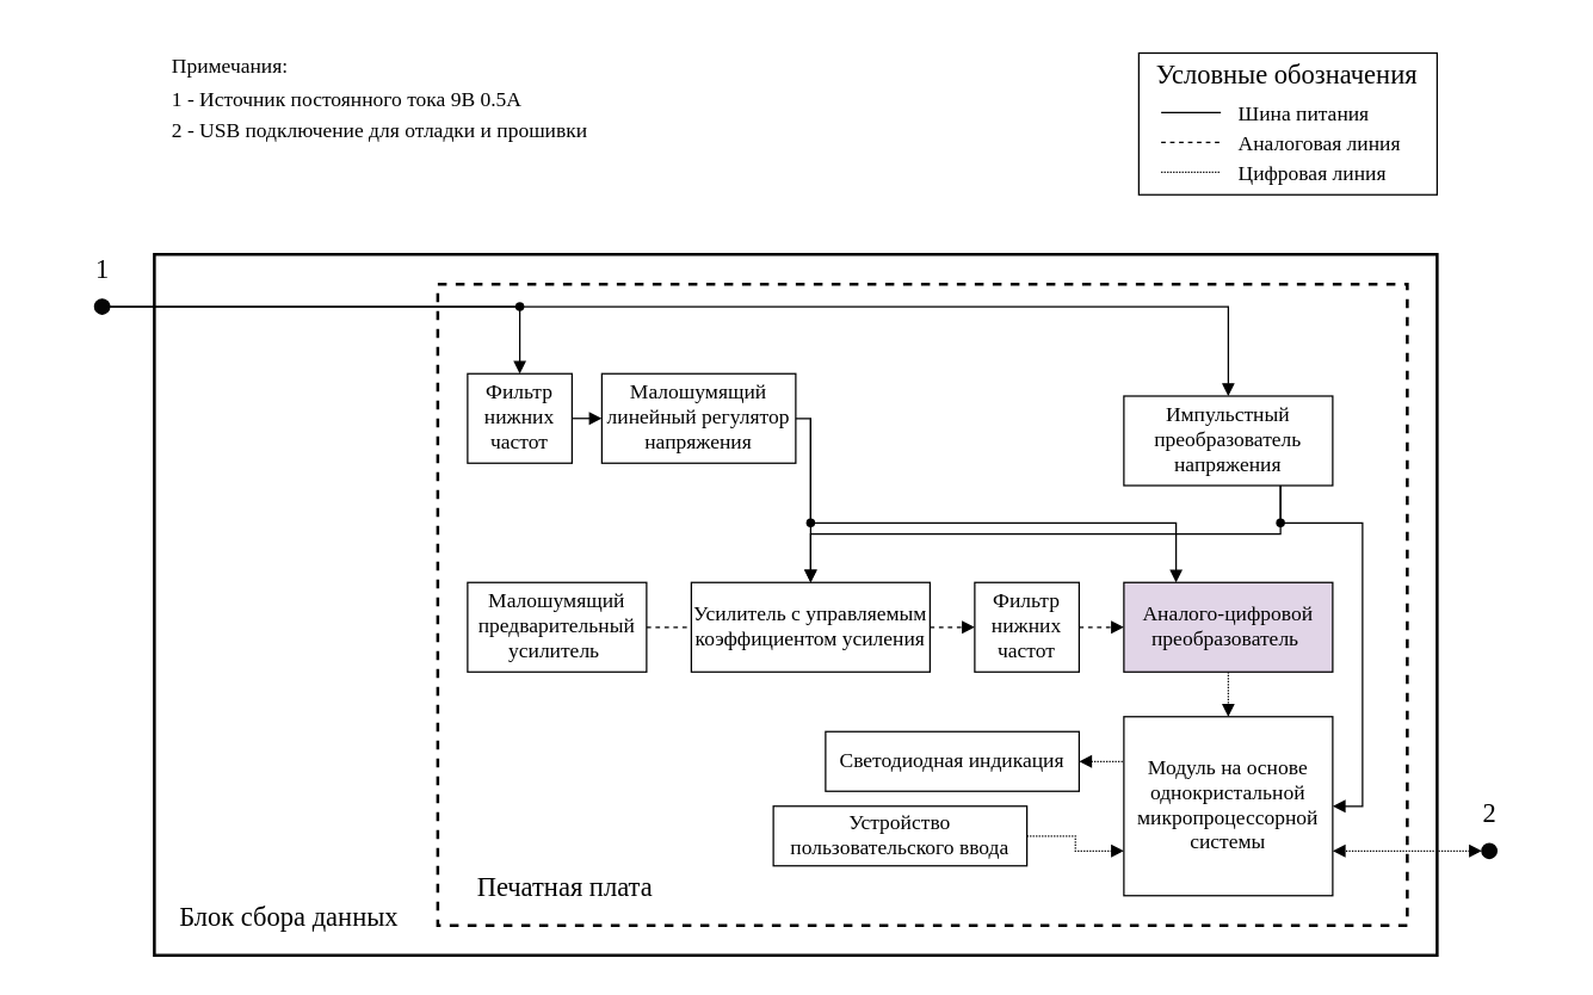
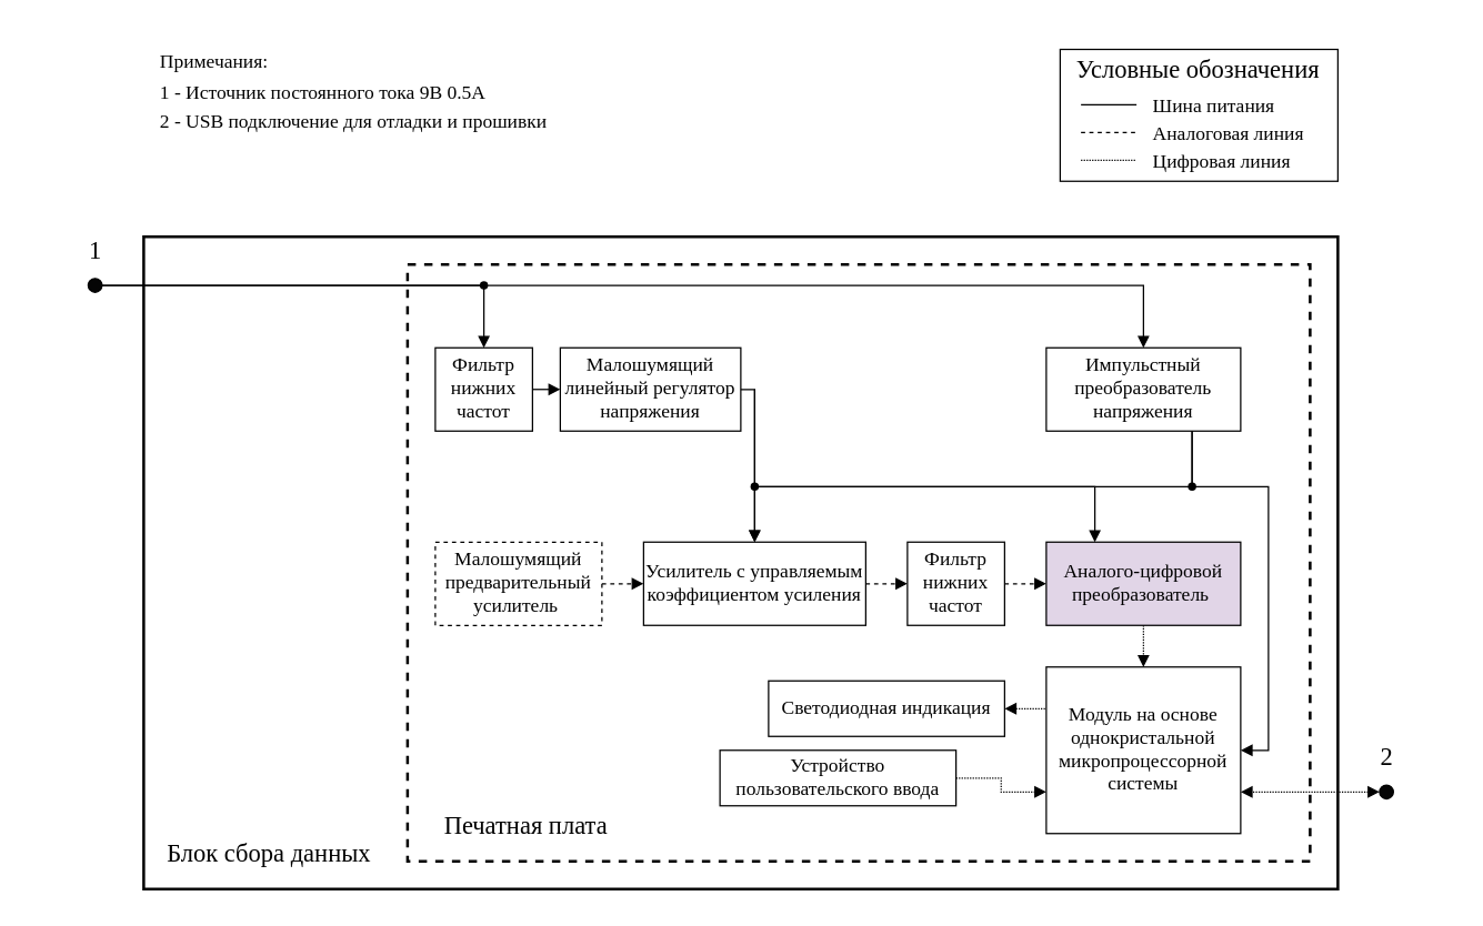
- <mxCell id="17" value="&lt;font style=&quot;font-size: 14px;&quot; face=&quot;GOST type B&quot;&gt;Импульстный преобразователь напряжения&lt;/font&gt;" style="rounded=0;whiteSpace=wrap;html=1;" parent="1" vertex="1"><mxGeometry x="753" y="265" width="140" height="60" as="geometry" /></mxCell>
+ <mxCell id="17" value="&lt;font style=&quot;font-size: 14px;&quot; face=&quot;GOST type B&quot;&gt;Импульстный преобразователь напряжения&lt;/font&gt;" style="rounded=0;whiteSpace=wrap;html=1;" parent="1" vertex="1"><mxGeometry x="753" y="250" width="140" height="60" as="geometry" /></mxCell>
- <mxCell id="7" value="&lt;font face=&quot;GOST type B&quot;&gt;&lt;span style=&quot;font-size: 14px;&quot;&gt;Малошумящий предварительный усилитель&amp;nbsp;&lt;/span&gt;&lt;/font&gt;" style="rounded=0;whiteSpace=wrap;html=1;" parent="1" vertex="1"><mxGeometry x="313" y="390" width="120" height="60" as="geometry" /></mxCell>
+ <mxCell id="7" value="&lt;font face=&quot;GOST type B&quot;&gt;&lt;span style=&quot;font-size: 14px;&quot;&gt;Малошумящий предварительный усилитель&amp;nbsp;&lt;/span&gt;&lt;/font&gt;" style="rounded=0;whiteSpace=wrap;html=1;dashed=1;" parent="1" vertex="1"><mxGeometry x="313" y="390" width="120" height="60" as="geometry" /></mxCell>
- <mxCell id="6" style="edgeStyle=orthogonalEdgeStyle;rounded=0;orthogonalLoop=1;jettySize=auto;html=1;exitX=1;exitY=0.5;exitDx=0;exitDy=0;entryX=0;entryY=0.5;entryDx=0;entryDy=0;endArrow=none;endFill=1;dashed=1;" parent="1" source="7" target="9" edge="1"><mxGeometry relative="1" as="geometry" /></mxCell>
+ <mxCell id="6" style="edgeStyle=orthogonalEdgeStyle;rounded=0;orthogonalLoop=1;jettySize=auto;html=1;exitX=1;exitY=0.5;exitDx=0;exitDy=0;entryX=0;entryY=0.5;entryDx=0;entryDy=0;endArrow=block;endFill=1;dashed=1;" parent="1" source="7" target="9" edge="1"><mxGeometry relative="1" as="geometry" /></mxCell>
